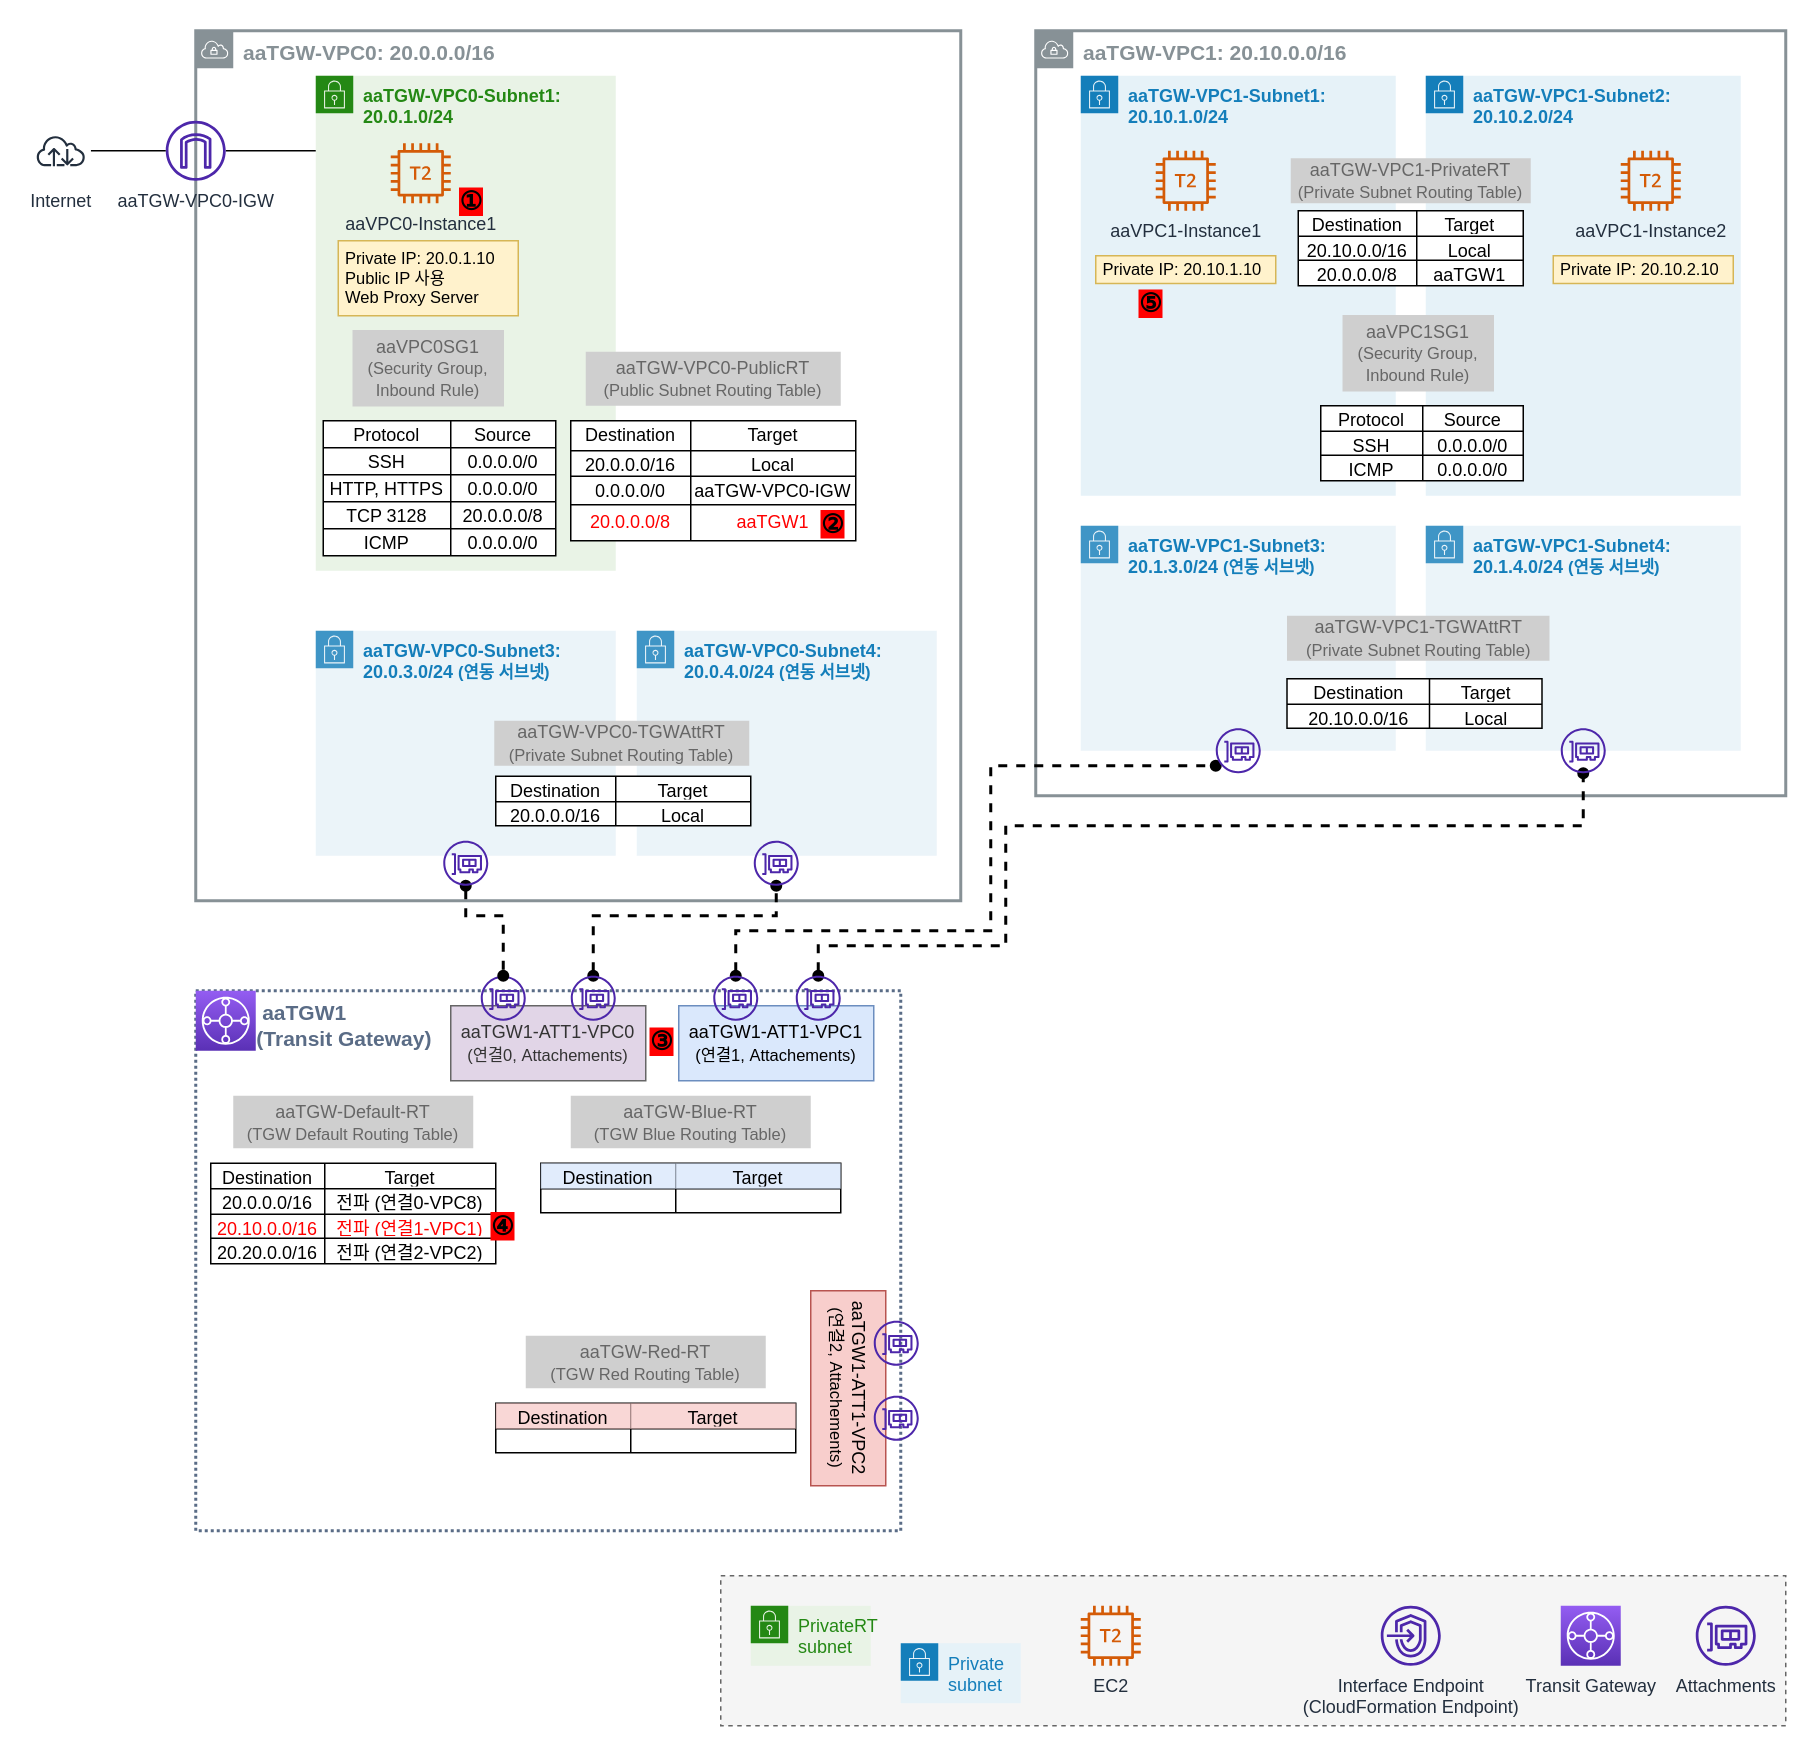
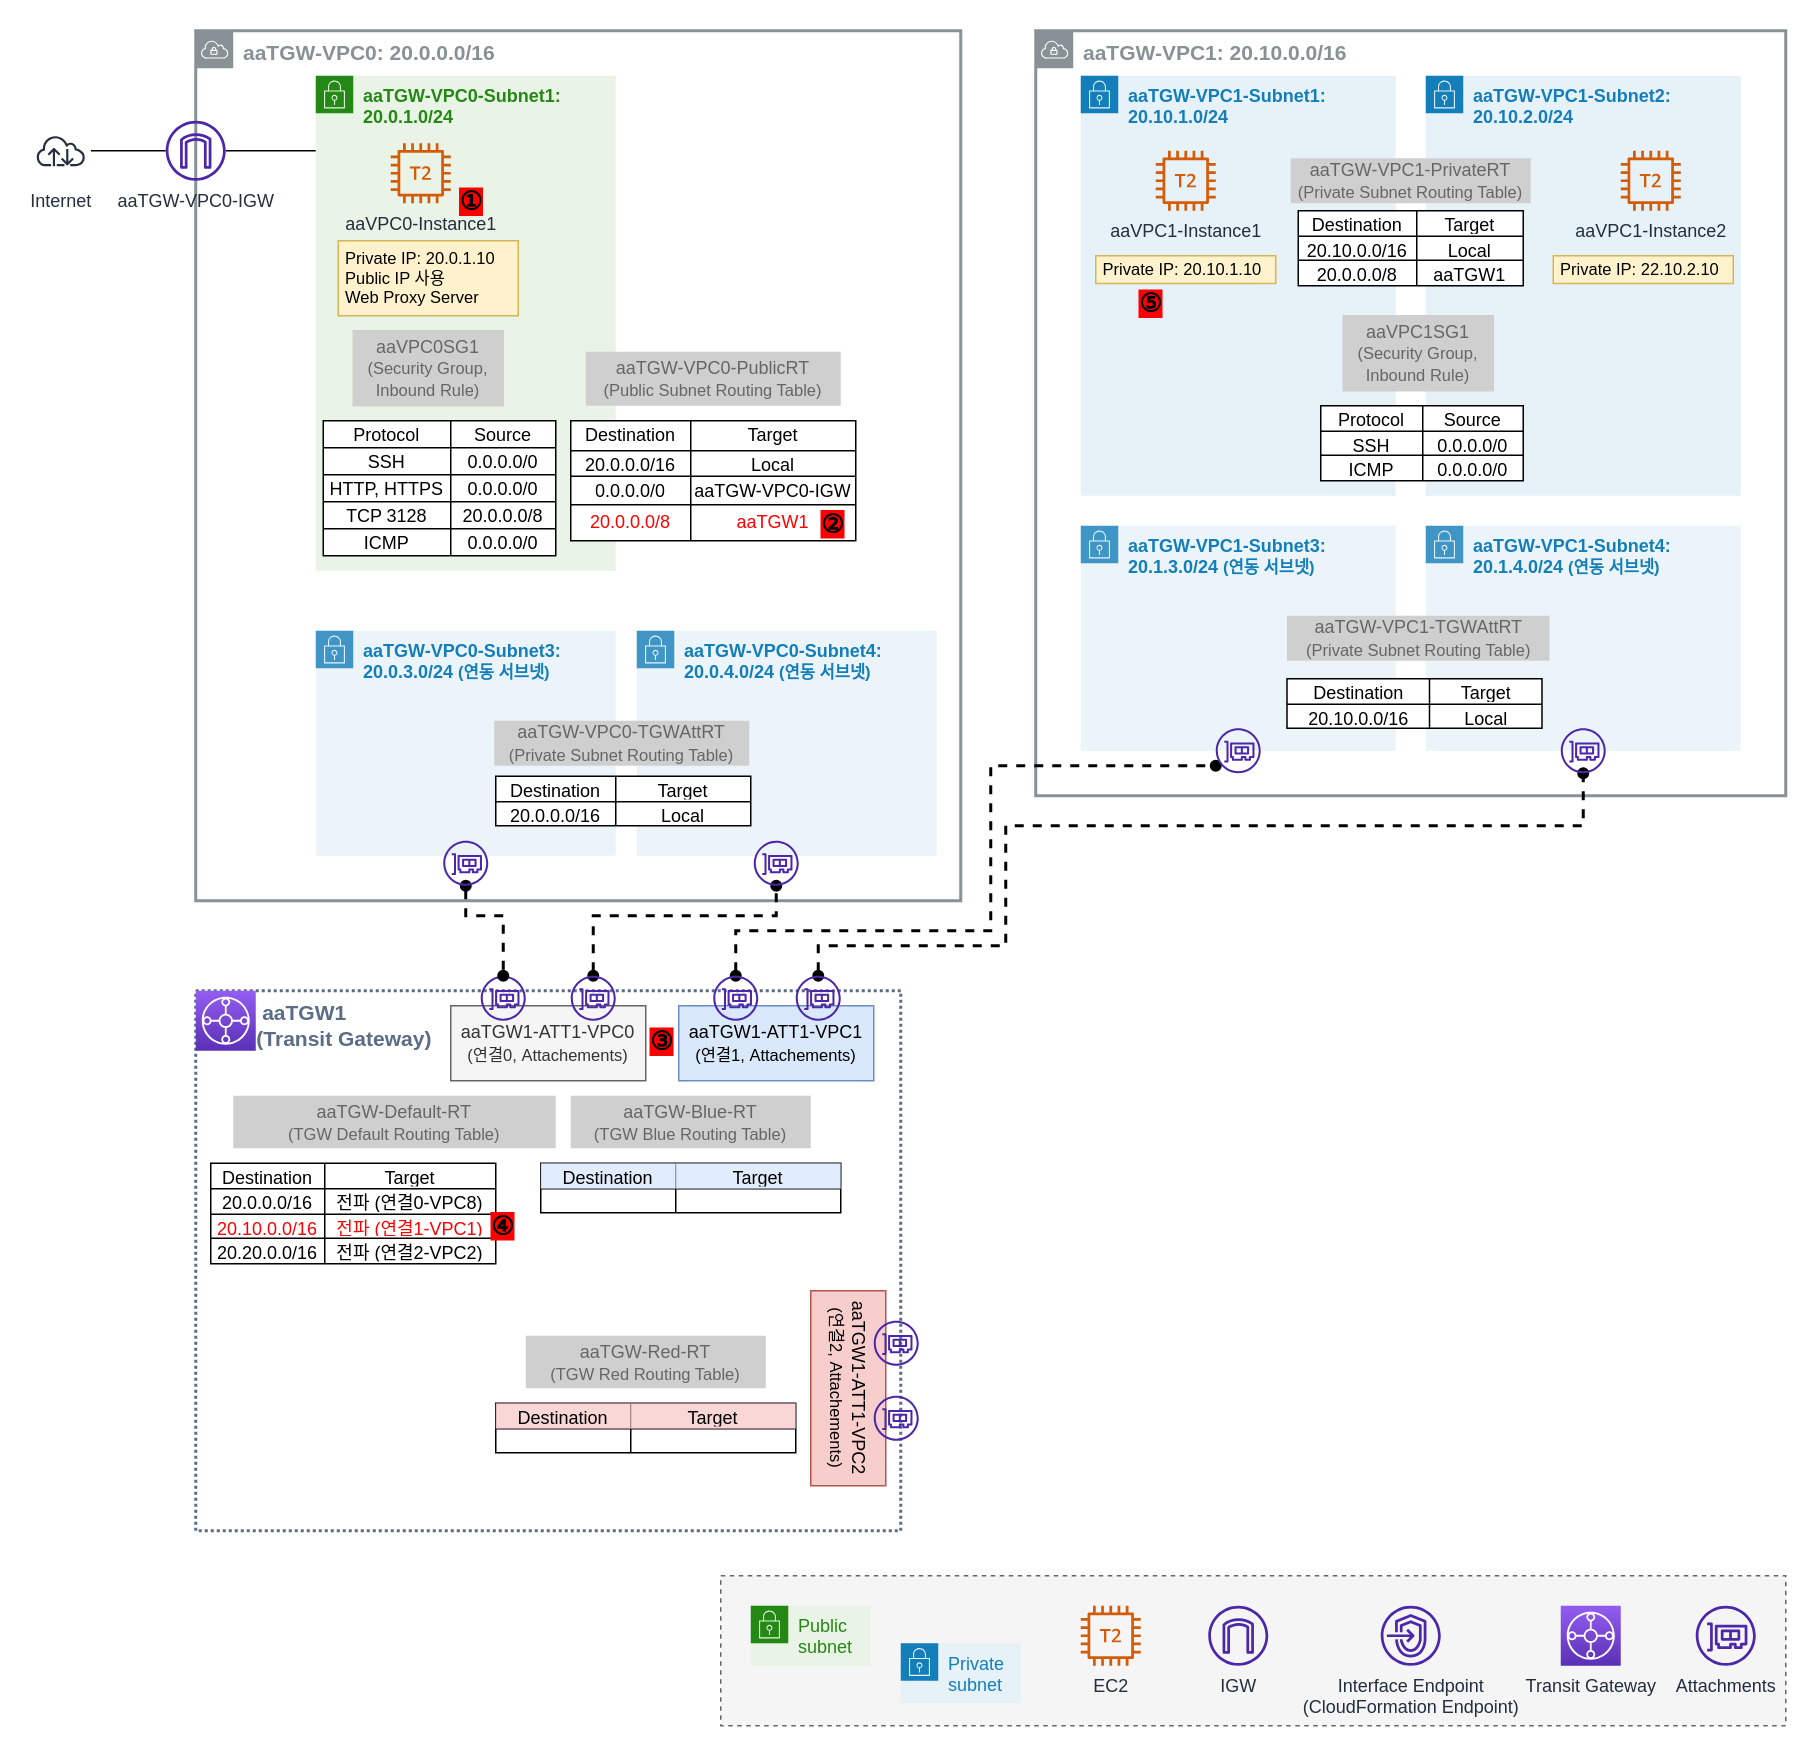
- <mxCell id="55" value="&amp;nbsp;Private IP: 20.10.2.10" style="text;html=1;strokeColor=#d6b656;fillColor=#fff2cc;align=left;verticalAlign=middle;whiteSpace=wrap;rounded=0;fontSize=11;" parent="52" vertex="1"><mxGeometry x="85" y="120" width="120" height="18.5" as="geometry" /></mxCell>
+ <mxCell id="55" value="&amp;nbsp;Private IP: 22.10.2.10" style="text;html=1;strokeColor=#d6b656;fillColor=#fff2cc;align=left;verticalAlign=middle;whiteSpace=wrap;rounded=0;fontSize=11;" parent="52" vertex="1"><mxGeometry x="85" y="120" width="120" height="18.5" as="geometry" /></mxCell>
- <mxCell id="78" value="aaTGW1-ATT1-VPC0&lt;br&gt;&lt;font style=&quot;font-size: 11px;&quot;&gt;(연결0, Attachements)&lt;/font&gt;" style="rounded=0;whiteSpace=wrap;html=1;fontSize=12;fillColor=#e1d5e7;fontColor=#333333;strokeColor=#666666;" parent="1" vertex="1"><mxGeometry x="300" y="670" width="130" height="50" as="geometry" /></mxCell>
+ <mxCell id="78" value="aaTGW1-ATT1-VPC0&lt;br&gt;&lt;font style=&quot;font-size: 11px;&quot;&gt;(연결0, Attachements)&lt;/font&gt;" style="rounded=0;whiteSpace=wrap;html=1;fontSize=12;fillColor=#f5f5f5;fontColor=#333333;strokeColor=#666666;" parent="1" vertex="1"><mxGeometry x="300" y="670" width="130" height="50" as="geometry" /></mxCell>
- <mxCell id="122" value="aaTGW-Default-RT&lt;br&gt;&lt;font style=&quot;font-size: 11px;&quot;&gt;(TGW Default Routing Table)&lt;/font&gt;" style="text;html=1;strokeColor=none;fillColor=#CFCFCF;align=center;verticalAlign=middle;whiteSpace=wrap;rounded=0;fontColor=#666666;" parent="1" vertex="1"><mxGeometry x="155" y="730" width="160" height="35" as="geometry" /></mxCell>
+ <mxCell id="122" value="aaTGW-Default-RT&lt;br&gt;&lt;font style=&quot;font-size: 11px;&quot;&gt;(TGW Default Routing Table)&lt;/font&gt;" style="text;html=1;strokeColor=none;fillColor=#CFCFCF;align=center;verticalAlign=middle;whiteSpace=wrap;rounded=0;fontColor=#666666;" parent="1" vertex="1"><mxGeometry x="155" y="730" width="215" height="35" as="geometry" /></mxCell>
+ <mxCell id="11" value="IGW" style="sketch=0;outlineConnect=0;fontColor=#232F3E;gradientColor=none;fillColor=#4D27AA;strokeColor=none;dashed=0;verticalLabelPosition=bottom;verticalAlign=top;align=center;html=1;fontSize=12;fontStyle=0;aspect=fixed;pointerEvents=1;shape=mxgraph.aws4.internet_gateway;" parent="1" vertex="1"><mxGeometry x="805" y="1070" width="40" height="40" as="geometry" /></mxCell>
- <mxCell id="13" value="PrivateRT subnet" style="points=[[0,0],[0.25,0],[0.5,0],[0.75,0],[1,0],[1,0.25],[1,0.5],[1,0.75],[1,1],[0.75,1],[0.5,1],[0.25,1],[0,1],[0,0.75],[0,0.5],[0,0.25]];outlineConnect=0;gradientColor=none;html=1;whiteSpace=wrap;fontSize=12;fontStyle=0;container=1;pointerEvents=0;collapsible=0;recursiveResize=0;shape=mxgraph.aws4.group;grIcon=mxgraph.aws4.group_security_group;grStroke=0;strokeColor=#248814;fillColor=#E9F3E6;verticalAlign=top;align=left;spacingLeft=30;fontColor=#248814;dashed=0;" parent="1" vertex="1"><mxGeometry x="500" y="1070" width="80" height="40" as="geometry" /></mxCell>
+ <mxCell id="13" value="Public subnet" style="points=[[0,0],[0.25,0],[0.5,0],[0.75,0],[1,0],[1,0.25],[1,0.5],[1,0.75],[1,1],[0.75,1],[0.5,1],[0.25,1],[0,1],[0,0.75],[0,0.5],[0,0.25]];outlineConnect=0;gradientColor=none;html=1;whiteSpace=wrap;fontSize=12;fontStyle=0;container=1;pointerEvents=0;collapsible=0;recursiveResize=0;shape=mxgraph.aws4.group;grIcon=mxgraph.aws4.group_security_group;grStroke=0;strokeColor=#248814;fillColor=#E9F3E6;verticalAlign=top;align=left;spacingLeft=30;fontColor=#248814;dashed=0;" parent="1" vertex="1"><mxGeometry x="500" y="1070" width="80" height="40" as="geometry" /></mxCell>
